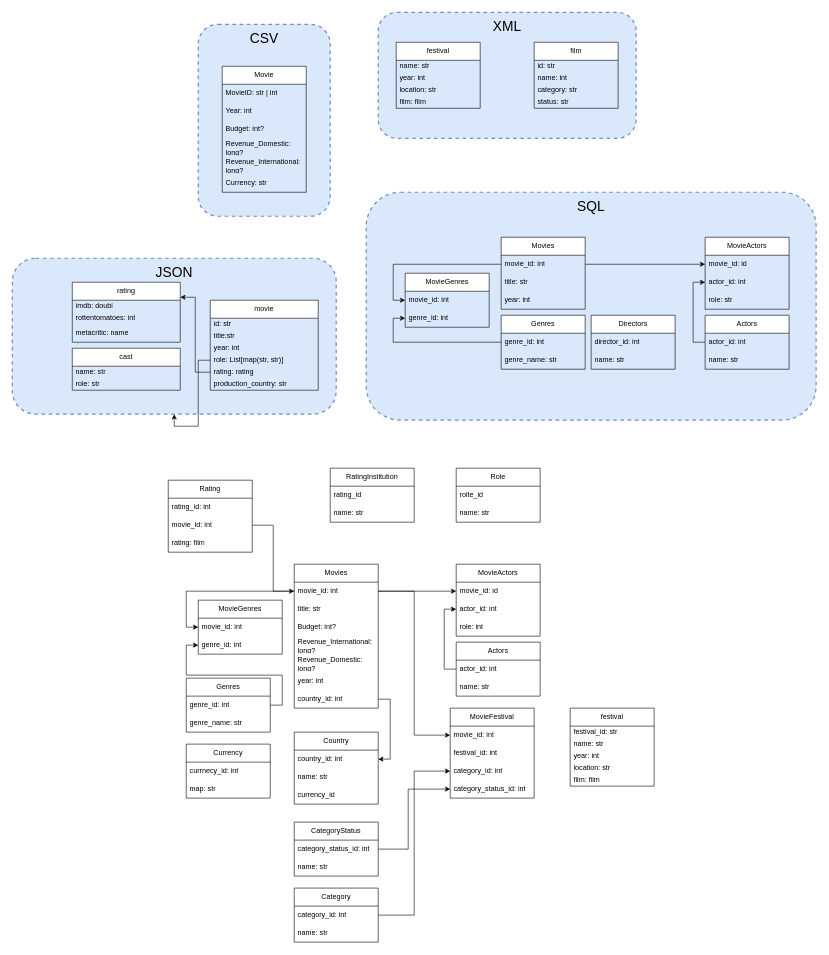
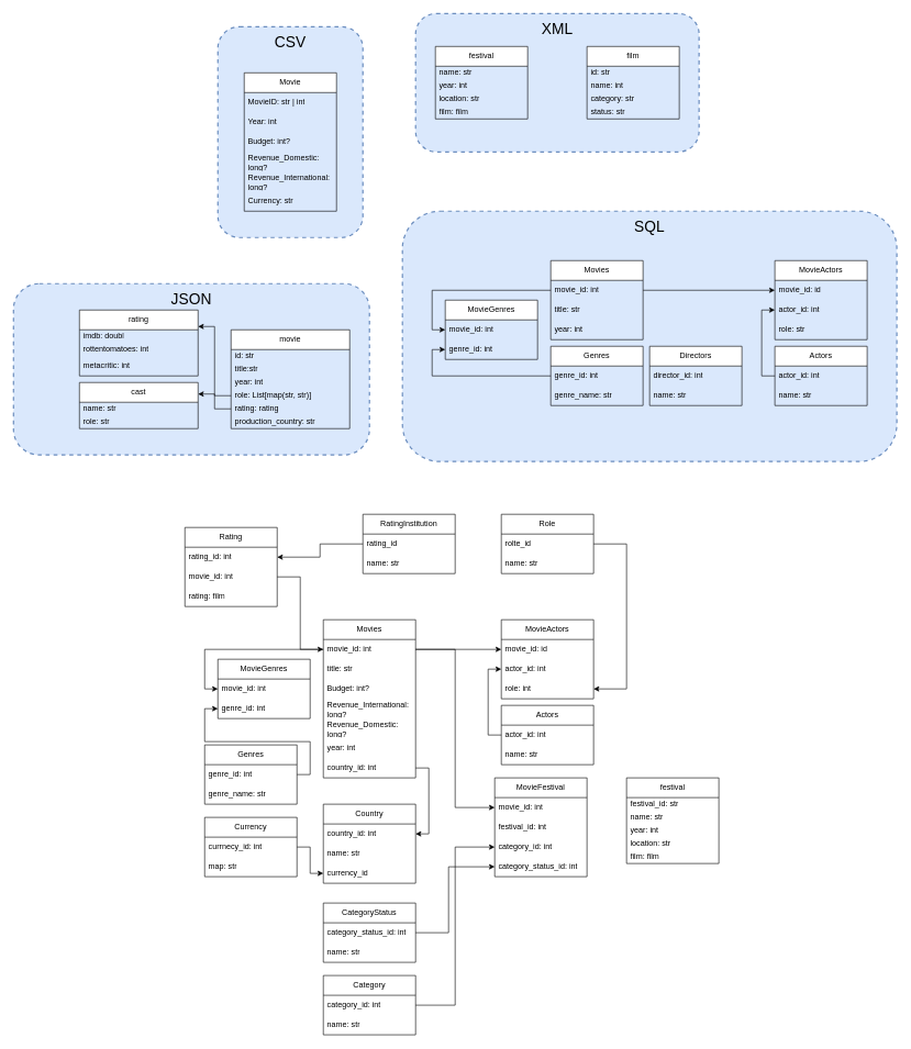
- <mxCell id="90" value="metacritic: name" style="text;strokeColor=none;fillColor=none;align=left;verticalAlign=middle;spacingLeft=4;spacingRight=4;overflow=hidden;points=[[0,0.5],[1,0.5]];portConstraint=eastwest;rotatable=0;whiteSpace=wrap;html=1;" vertex="1" parent="87"><mxGeometry y="70" width="180" height="30" as="geometry" /></mxCell>
+ <mxCell id="90" value="metacritic: int" style="text;strokeColor=none;fillColor=none;align=left;verticalAlign=middle;spacingLeft=4;spacingRight=4;overflow=hidden;points=[[0,0.5],[1,0.5]];portConstraint=eastwest;rotatable=0;whiteSpace=wrap;html=1;" vertex="1" parent="87"><mxGeometry y="70" width="180" height="30" as="geometry" /></mxCell>
- <mxCell id="57" style="edgeStyle=orthogonalEdgeStyle;rounded=0;orthogonalLoop=1;jettySize=auto;html=1;" edge="1" parent="1" source="51" target="46"><mxGeometry relative="1" as="geometry" /></mxCell>
+ <mxCell id="57" style="edgeStyle=orthogonalEdgeStyle;rounded=0;orthogonalLoop=1;jettySize=auto;html=1;entryX=1;entryY=0.25;entryDx=0;entryDy=0;" edge="1" parent="1" source="51" target="54"><mxGeometry relative="1" as="geometry" /></mxCell>
+ <mxCell id="129" style="edgeStyle=orthogonalEdgeStyle;rounded=0;orthogonalLoop=1;jettySize=auto;html=1;entryX=1;entryY=0.5;entryDx=0;entryDy=0;" edge="1" parent="1" source="93" target="96"><mxGeometry relative="1" as="geometry" /></mxCell>
+ <mxCell id="83" style="edgeStyle=orthogonalEdgeStyle;rounded=0;orthogonalLoop=1;jettySize=auto;html=1;entryX=1;entryY=0.5;entryDx=0;entryDy=0;" edge="1" parent="1" source="84" target="72"><mxGeometry relative="1" as="geometry"><Array as="points"><mxPoint x="950" y="825" /><mxPoint x="950" y="1045" /></Array></mxGeometry></mxCell>
+ <mxCell id="107" style="edgeStyle=orthogonalEdgeStyle;rounded=0;orthogonalLoop=1;jettySize=auto;html=1;entryX=0;entryY=0.5;entryDx=0;entryDy=0;" edge="1" parent="1" source="105" target="103"><mxGeometry relative="1" as="geometry" /></mxCell>
